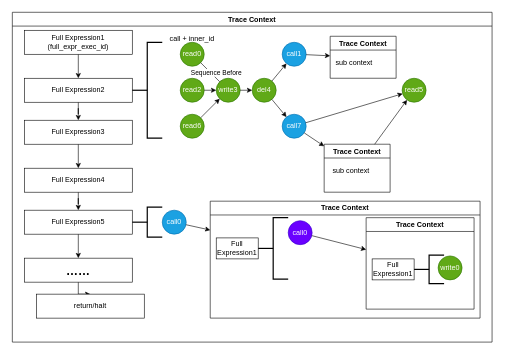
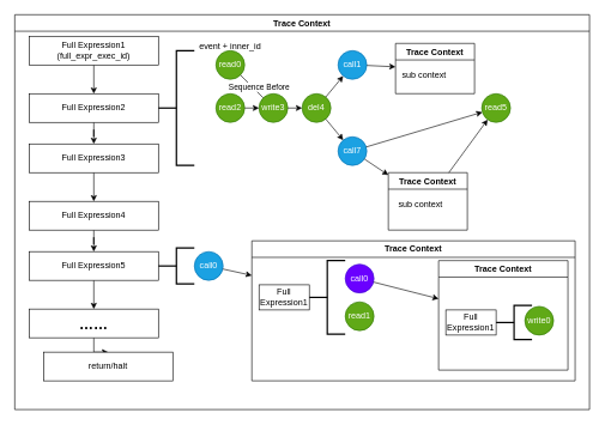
- <mxCell id="53" value="call + inner_id" style="text;html=1;align=center;verticalAlign=middle;whiteSpace=wrap;rounded=0;" vertex="1" parent="2"><mxGeometry x="240" y="30" width="120" height="30" as="geometry" /></mxCell>
+ <mxCell id="53" value="event + inner_id" style="text;html=1;align=center;verticalAlign=middle;whiteSpace=wrap;rounded=0;" vertex="1" parent="2"><mxGeometry x="240" y="30" width="120" height="30" as="geometry" /></mxCell>
- <mxCell id="27" value="" style="endArrow=classic;html=1;rounded=0;" parent="2" source="21" target="22" edge="1"><mxGeometry width="50" height="50" relative="1" as="geometry"><mxPoint x="324" y="94" as="sourcePoint" /><mxPoint x="356" y="126" as="targetPoint" /></mxGeometry></mxCell>
- <mxCell id="21" value="read6" style="ellipse;whiteSpace=wrap;html=1;aspect=fixed;fillColor=#60a917;strokeColor=#2D7600;fontColor=#ffffff;" parent="2" vertex="1"><mxGeometry x="280" y="170" width="40" height="40" as="geometry" /></mxCell>
+ <mxCell id="46" value="read1" style="ellipse;whiteSpace=wrap;html=1;aspect=fixed;fillColor=#60a917;fontColor=#ffffff;strokeColor=#2D7600;" parent="42" vertex="1"><mxGeometry x="130" y="85" width="40" height="40" as="geometry" /></mxCell>
